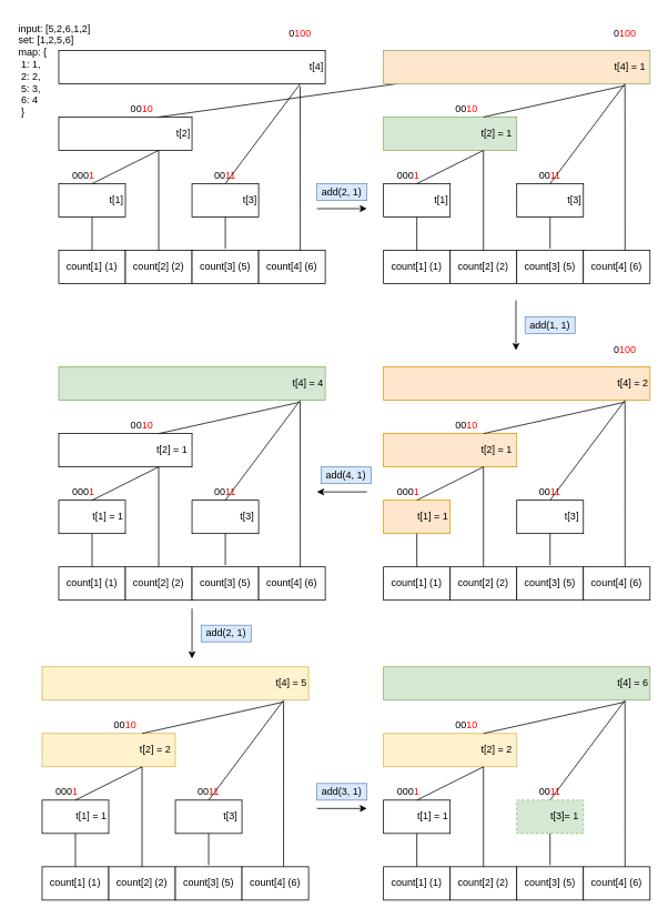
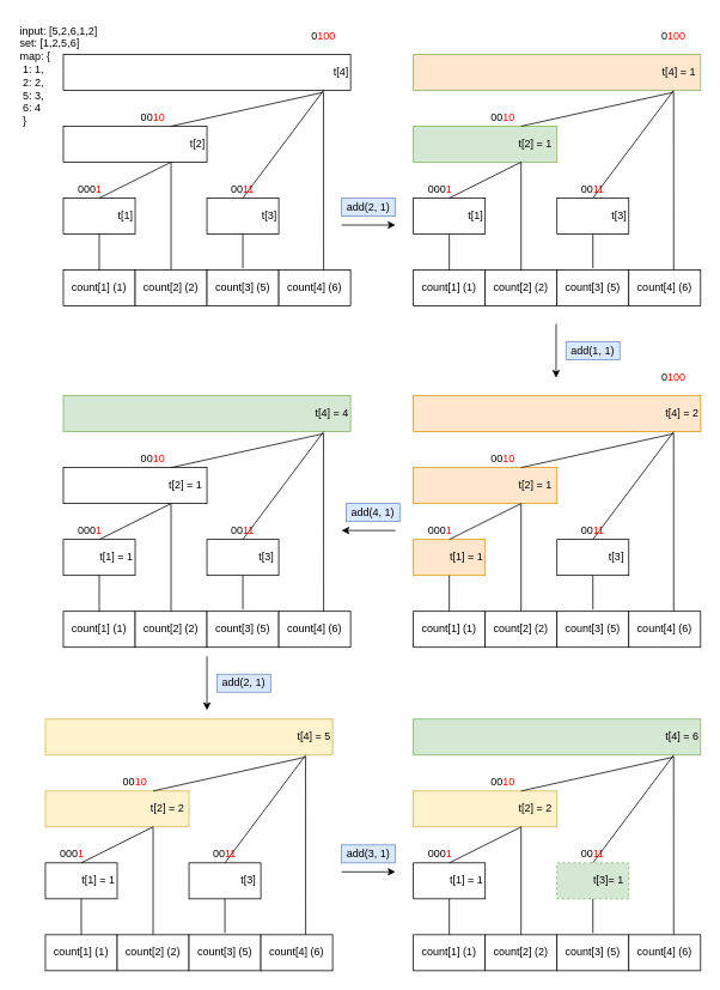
- <mxCell id="10" value="" style="endArrow=none;html=1;exitX=0.75;exitY=0;exitDx=0;exitDy=0;" edge="1" parent="1" source="6" target="28"><mxGeometry width="50" height="50" relative="1" as="geometry"><mxPoint x="160" y="160" as="sourcePoint" /><mxPoint x="337" y="100" as="targetPoint" /></mxGeometry></mxCell>
+ <mxCell id="10" value="" style="endArrow=none;html=1;exitX=0.75;exitY=0;exitDx=0;exitDy=0;entryX=0.909;entryY=1.05;entryDx=0;entryDy=0;entryPerimeter=0;" edge="1" parent="1" source="6" target="9"><mxGeometry width="50" height="50" relative="1" as="geometry"><mxPoint x="160" y="160" as="sourcePoint" /><mxPoint x="337" y="100" as="targetPoint" /></mxGeometry></mxCell>
